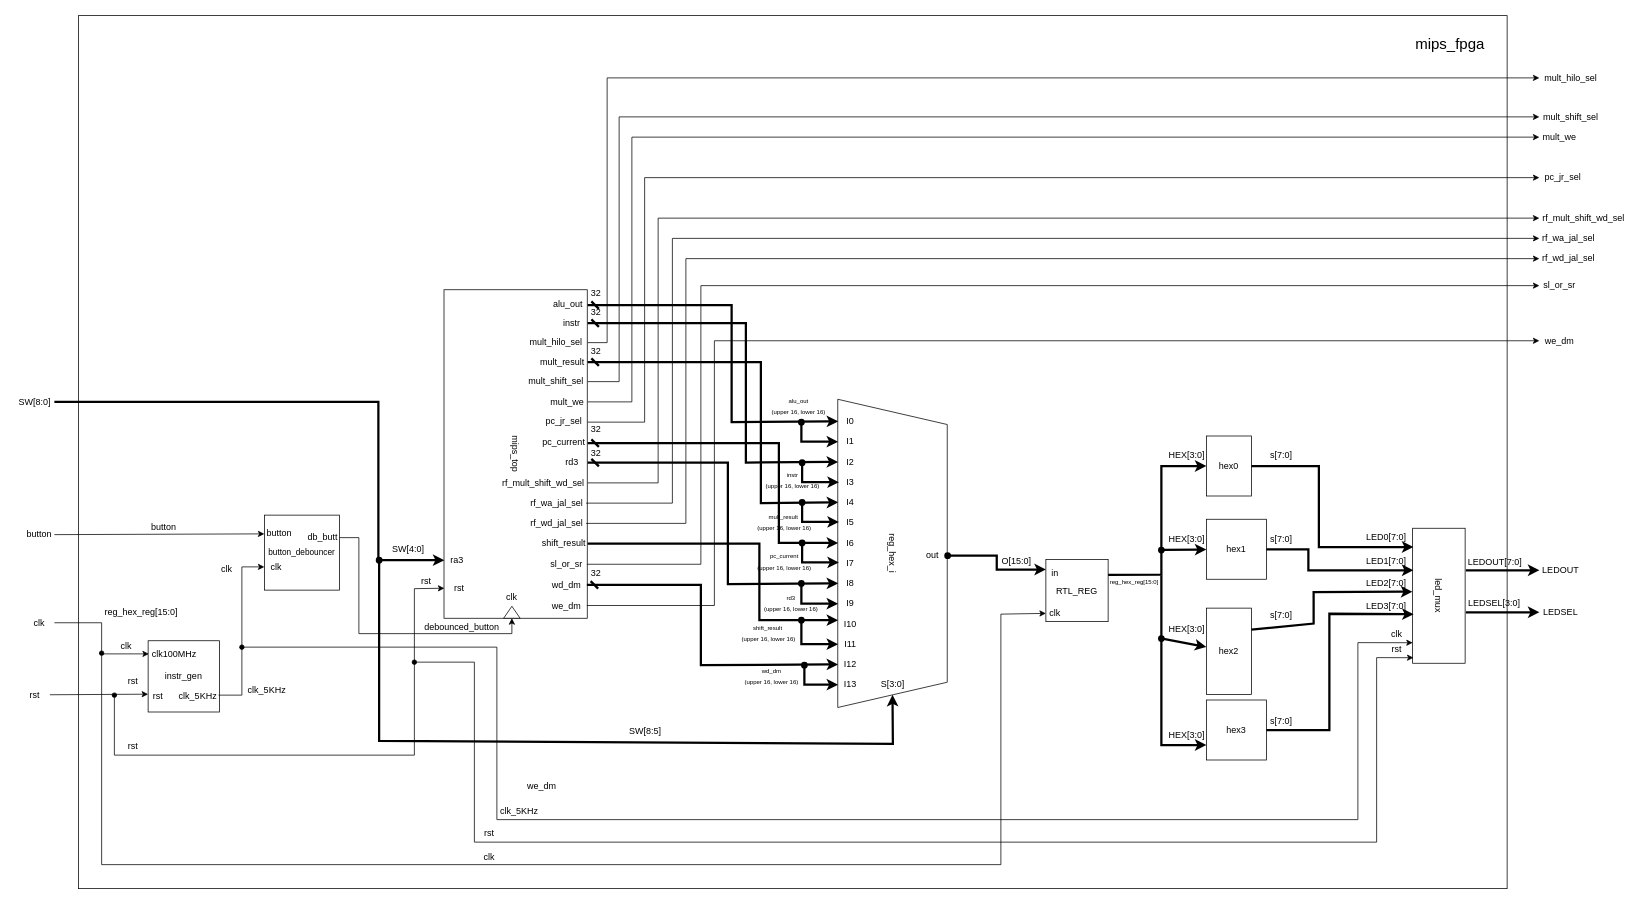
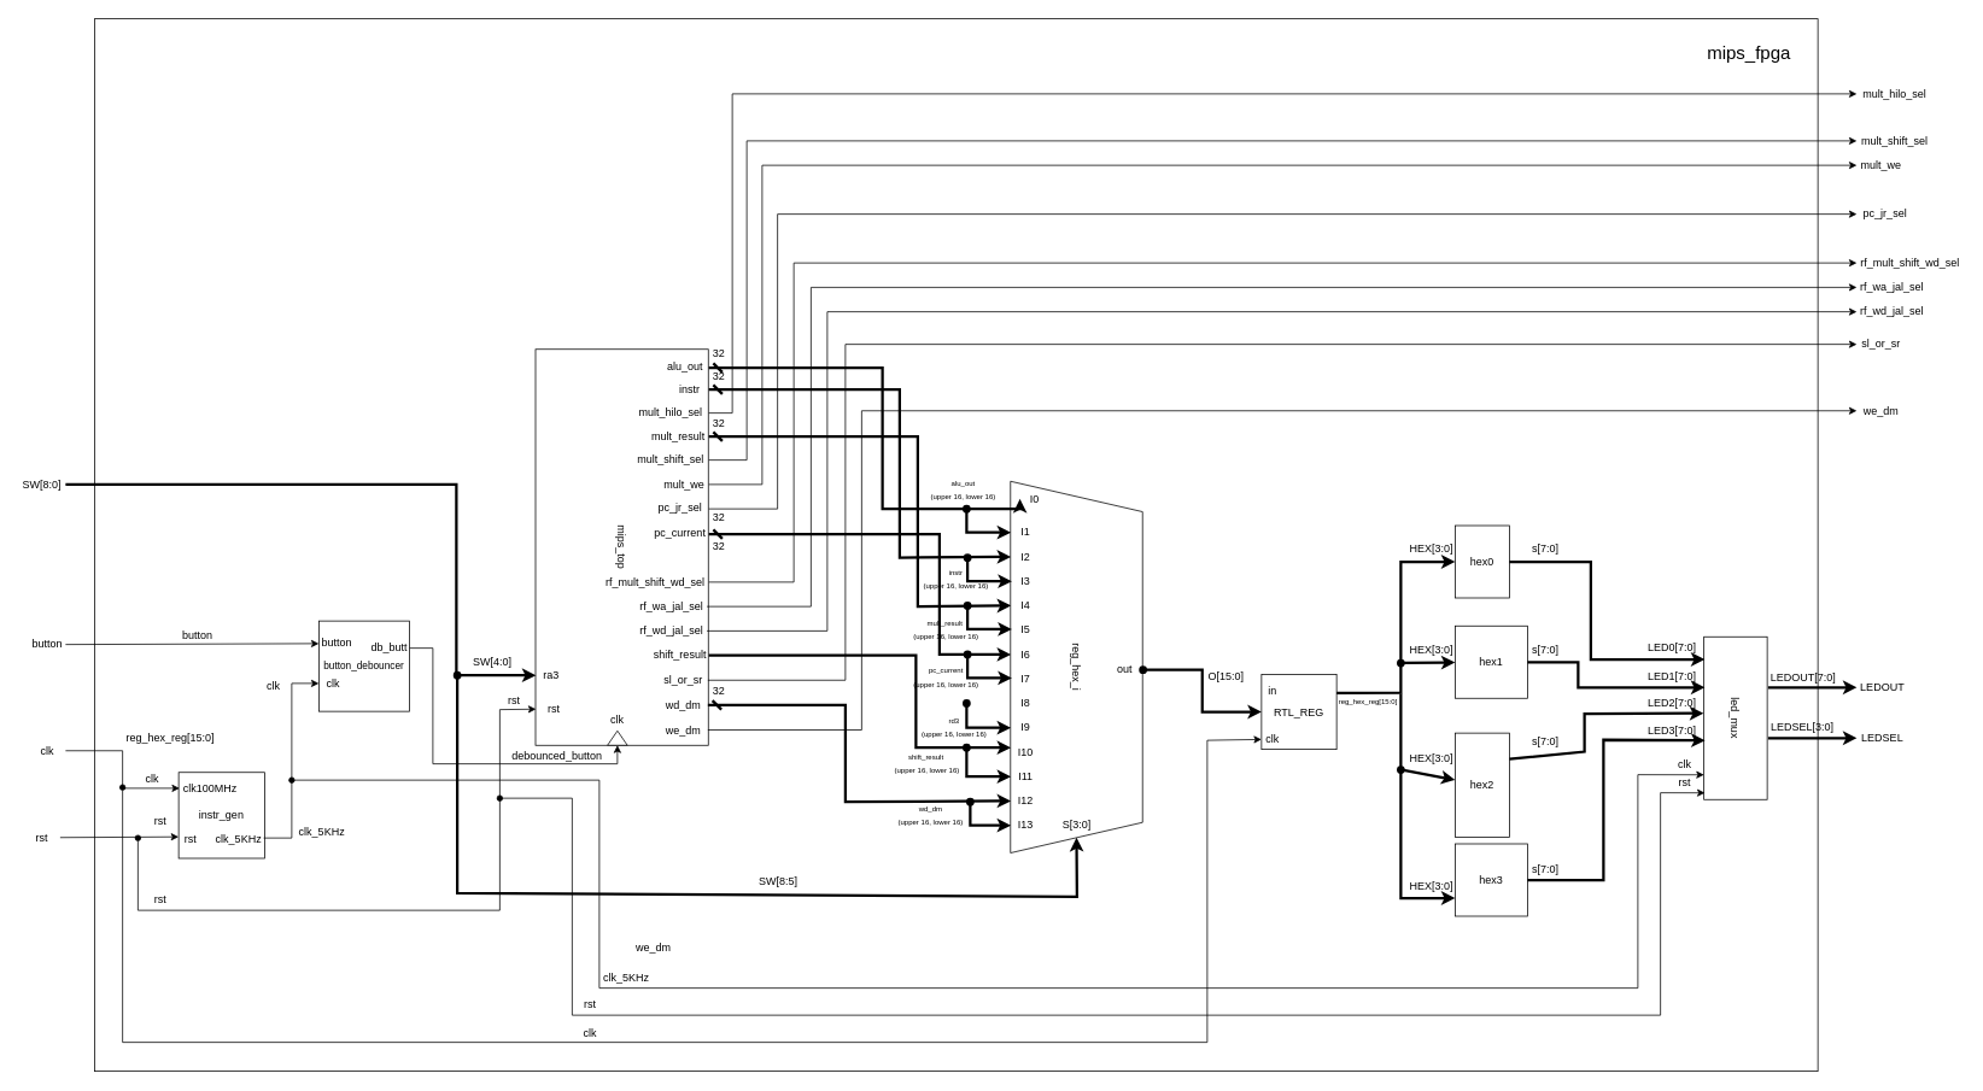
- <mxCell id="117" value="I0" style="text;html=1;strokeColor=none;fillColor=none;align=center;verticalAlign=middle;whiteSpace=wrap;rounded=0;" vertex="1" parent="1"><mxGeometry x="1117" y="551" width="33" height="20" as="geometry" /></mxCell>
+ <mxCell id="117" value="I0" style="text;html=1;strokeColor=none;fillColor=none;align=center;verticalAlign=middle;whiteSpace=wrap;rounded=0;" vertex="1" parent="1"><mxGeometry x="1127" y="541" width="33" height="20" as="geometry" /></mxCell>
- <mxCell id="95" value="rd3" style="text;html=1;strokeColor=none;fillColor=none;align=center;verticalAlign=middle;whiteSpace=wrap;rounded=0;" vertex="1" parent="1"><mxGeometry x="742" y="606" width="41" height="20" as="geometry" /></mxCell>
- <mxCell id="94" value="" style="edgeStyle=orthogonalEdgeStyle;rounded=0;orthogonalLoop=1;jettySize=auto;html=1;strokeWidth=3;entryX=0;entryY=0.5;entryDx=0;entryDy=0;startArrow=dash;startFill=0;" edge="1" parent="1" source="95" target="125"><mxGeometry relative="1" as="geometry"><mxPoint x="863" y="616" as="targetPoint" /><Array as="points"><mxPoint x="970" y="616" /><mxPoint x="970" y="778" /></Array></mxGeometry></mxCell>
- <mxCell id="138" value="" style="edgeStyle=orthogonalEdgeStyle;rounded=0;orthogonalLoop=1;jettySize=auto;html=1;startArrow=oval;startFill=1;strokeWidth=3;entryX=0;entryY=0.25;entryDx=0;entryDy=0;" edge="1" parent="1" source="139" target="140"><mxGeometry relative="1" as="geometry" /></mxCell>
+ <mxCell id="138" value="" style="edgeStyle=orthogonalEdgeStyle;rounded=0;orthogonalLoop=1;jettySize=auto;html=1;startArrow=oval;startFill=1;strokeWidth=3;" edge="1" parent="1" source="139" target="8"><mxGeometry relative="1" as="geometry" /></mxCell>
